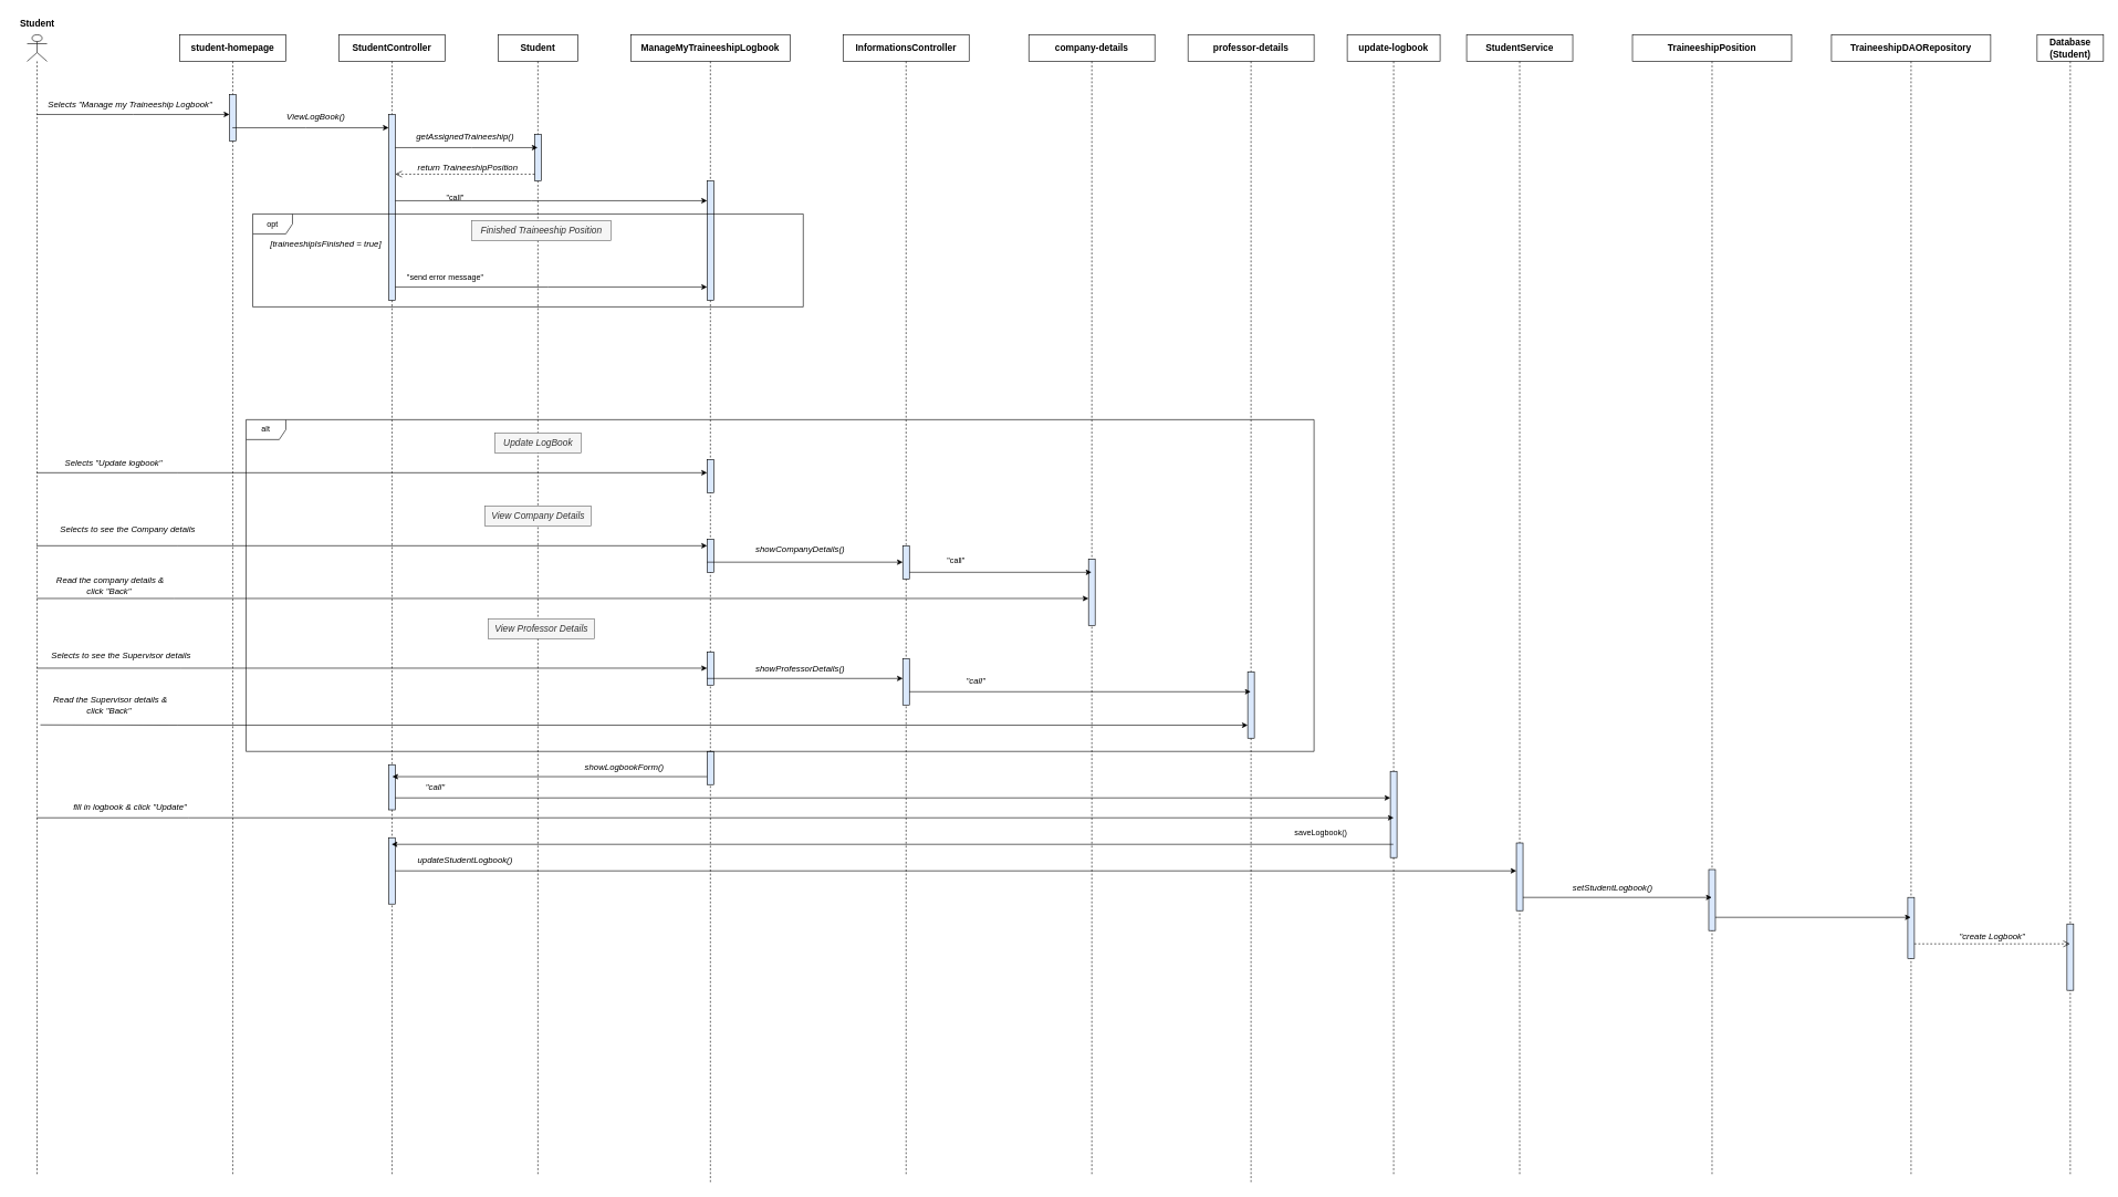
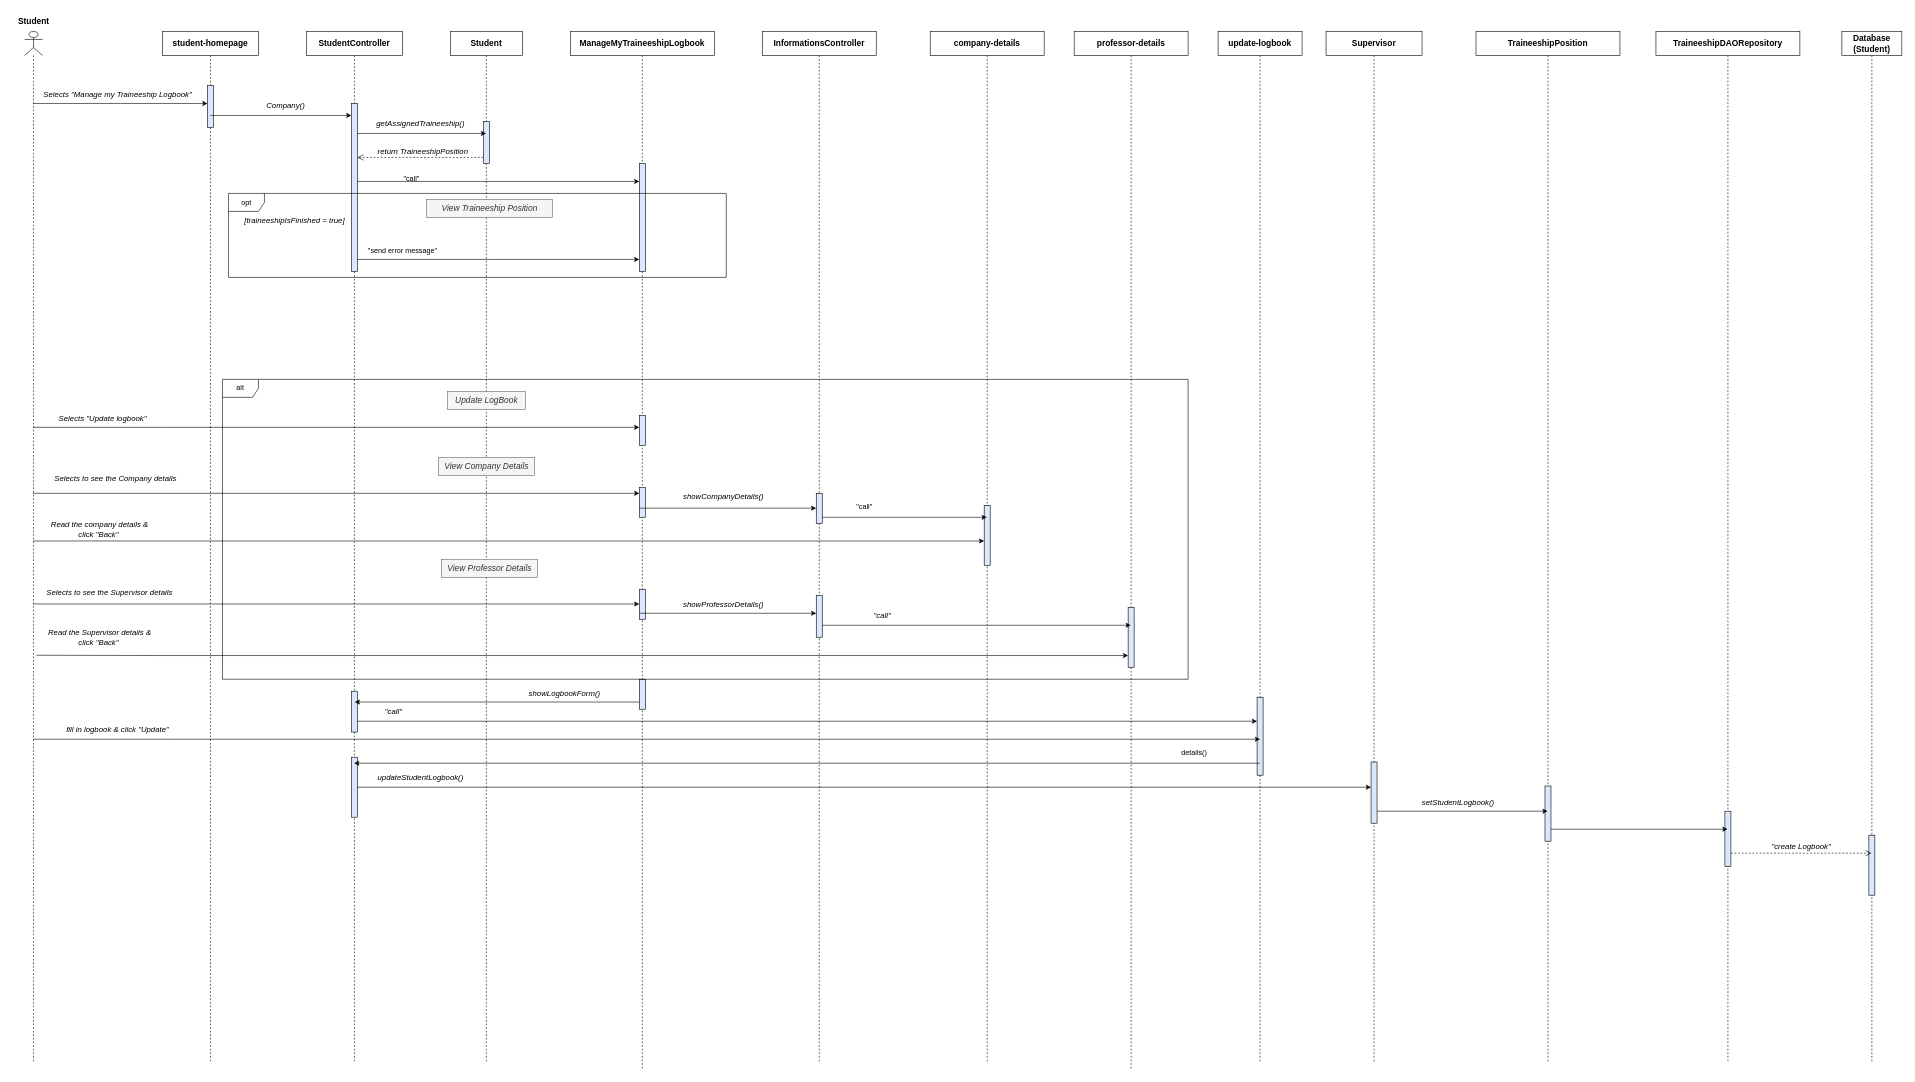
- <mxCell id="70" value="StudentService" style="shape=umlLifeline;perimeter=lifelinePerimeter;whiteSpace=wrap;html=1;container=1;dropTarget=0;collapsible=0;recursiveResize=0;outlineConnect=0;portConstraint=eastwest;newEdgeStyle={&quot;curved&quot;:0,&quot;rounded&quot;:0};fontSize=14;fontStyle=1" parent="1" vertex="1"><mxGeometry x="2210" width="160" height="1720" as="geometry" y="52" /></mxCell>
+ <mxCell id="70" value="Supervisor" style="shape=umlLifeline;perimeter=lifelinePerimeter;whiteSpace=wrap;html=1;container=1;dropTarget=0;collapsible=0;recursiveResize=0;outlineConnect=0;portConstraint=eastwest;newEdgeStyle={&quot;curved&quot;:0,&quot;rounded&quot;:0};fontSize=14;fontStyle=1" parent="1" vertex="1"><mxGeometry x="2210" width="160" height="1720" as="geometry" y="52" /></mxCell>
- <mxCell id="12" value="ViewLogBook()" style="text;html=1;align=center;verticalAlign=middle;resizable=0;points=[];autosize=1;strokeColor=none;fillColor=none;fontSize=13;fontStyle=2" parent="1" vertex="1"><mxGeometry x="420" y="160" width="110" height="30" as="geometry" /></mxCell>
+ <mxCell id="12" value="Company()" style="text;html=1;align=center;verticalAlign=middle;resizable=0;points=[];autosize=1;strokeColor=none;fillColor=none;fontSize=13;fontStyle=2" parent="1" vertex="1"><mxGeometry x="420" y="160" width="110" height="30" as="geometry" /></mxCell>
- <mxCell id="24" value="Finished Traineeship Position" style="text;html=1;align=center;verticalAlign=middle;resizable=0;points=[];autosize=1;strokeColor=#666666;fillColor=#f5f5f5;fontSize=14;fontStyle=2;fontColor=#333333;" parent="1" vertex="1"><mxGeometry x="710" y="332" width="210" height="30" as="geometry" /></mxCell>
+ <mxCell id="24" value="View Traineeship Position" style="text;html=1;align=center;verticalAlign=middle;resizable=0;points=[];autosize=1;strokeColor=#666666;fillColor=#f5f5f5;fontSize=14;fontStyle=2;fontColor=#333333;" parent="1" vertex="1"><mxGeometry x="710" y="332" width="210" height="30" as="geometry" /></mxCell>
- <mxCell id="67" value="saveLogbook()" style="text;html=1;align=center;verticalAlign=middle;resizable=0;points=[];autosize=1;strokeColor=none;fillColor=none;" parent="1" vertex="1"><mxGeometry x="1940" y="1240" width="100" height="30" as="geometry" /></mxCell>
+ <mxCell id="67" value="details()" style="text;html=1;align=center;verticalAlign=middle;resizable=0;points=[];autosize=1;strokeColor=none;fillColor=none;" parent="1" vertex="1"><mxGeometry x="1940" y="1240" width="100" height="30" as="geometry" /></mxCell>
